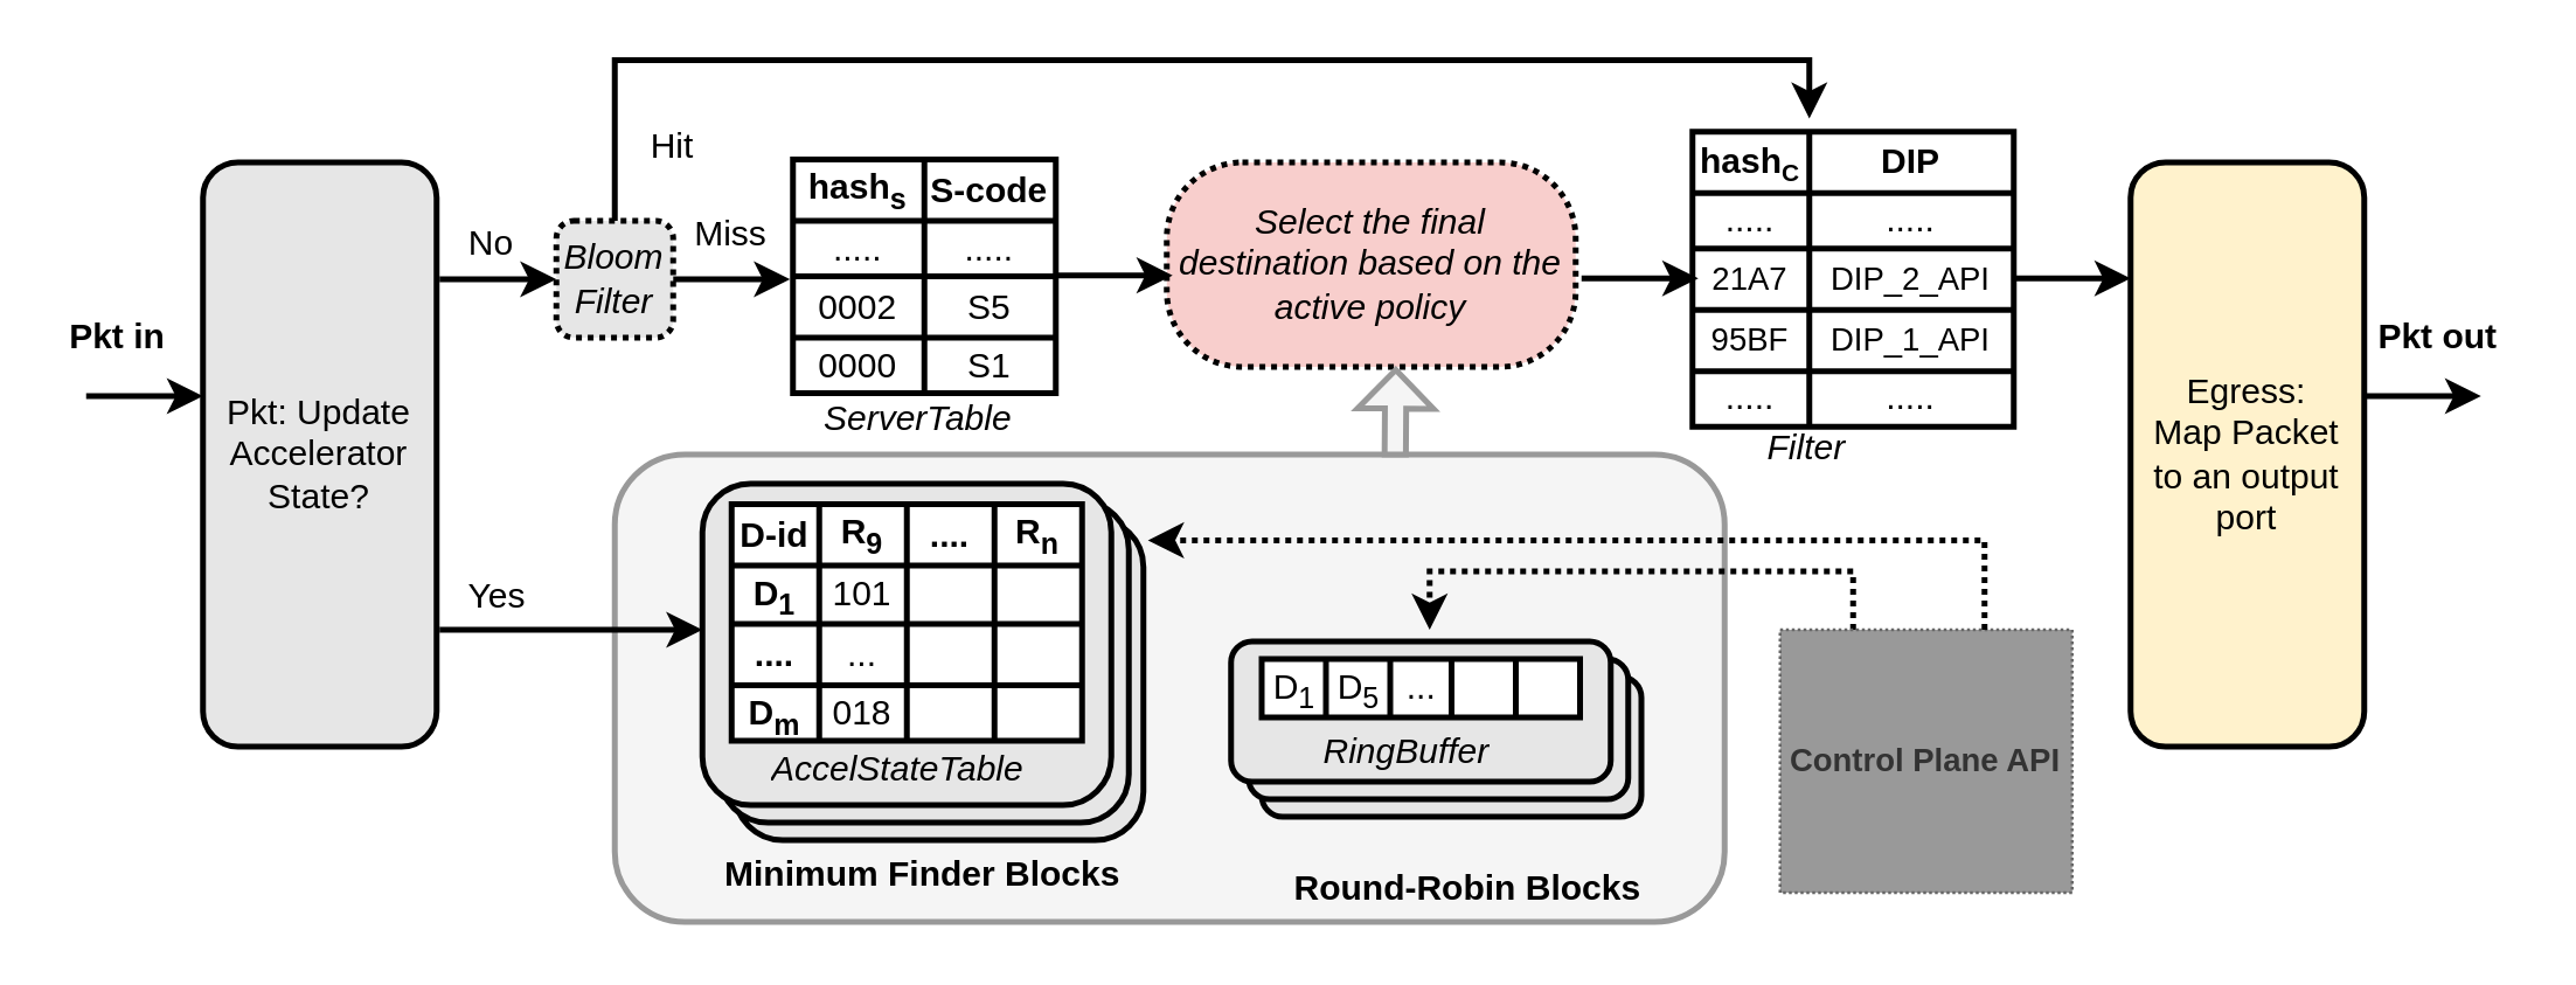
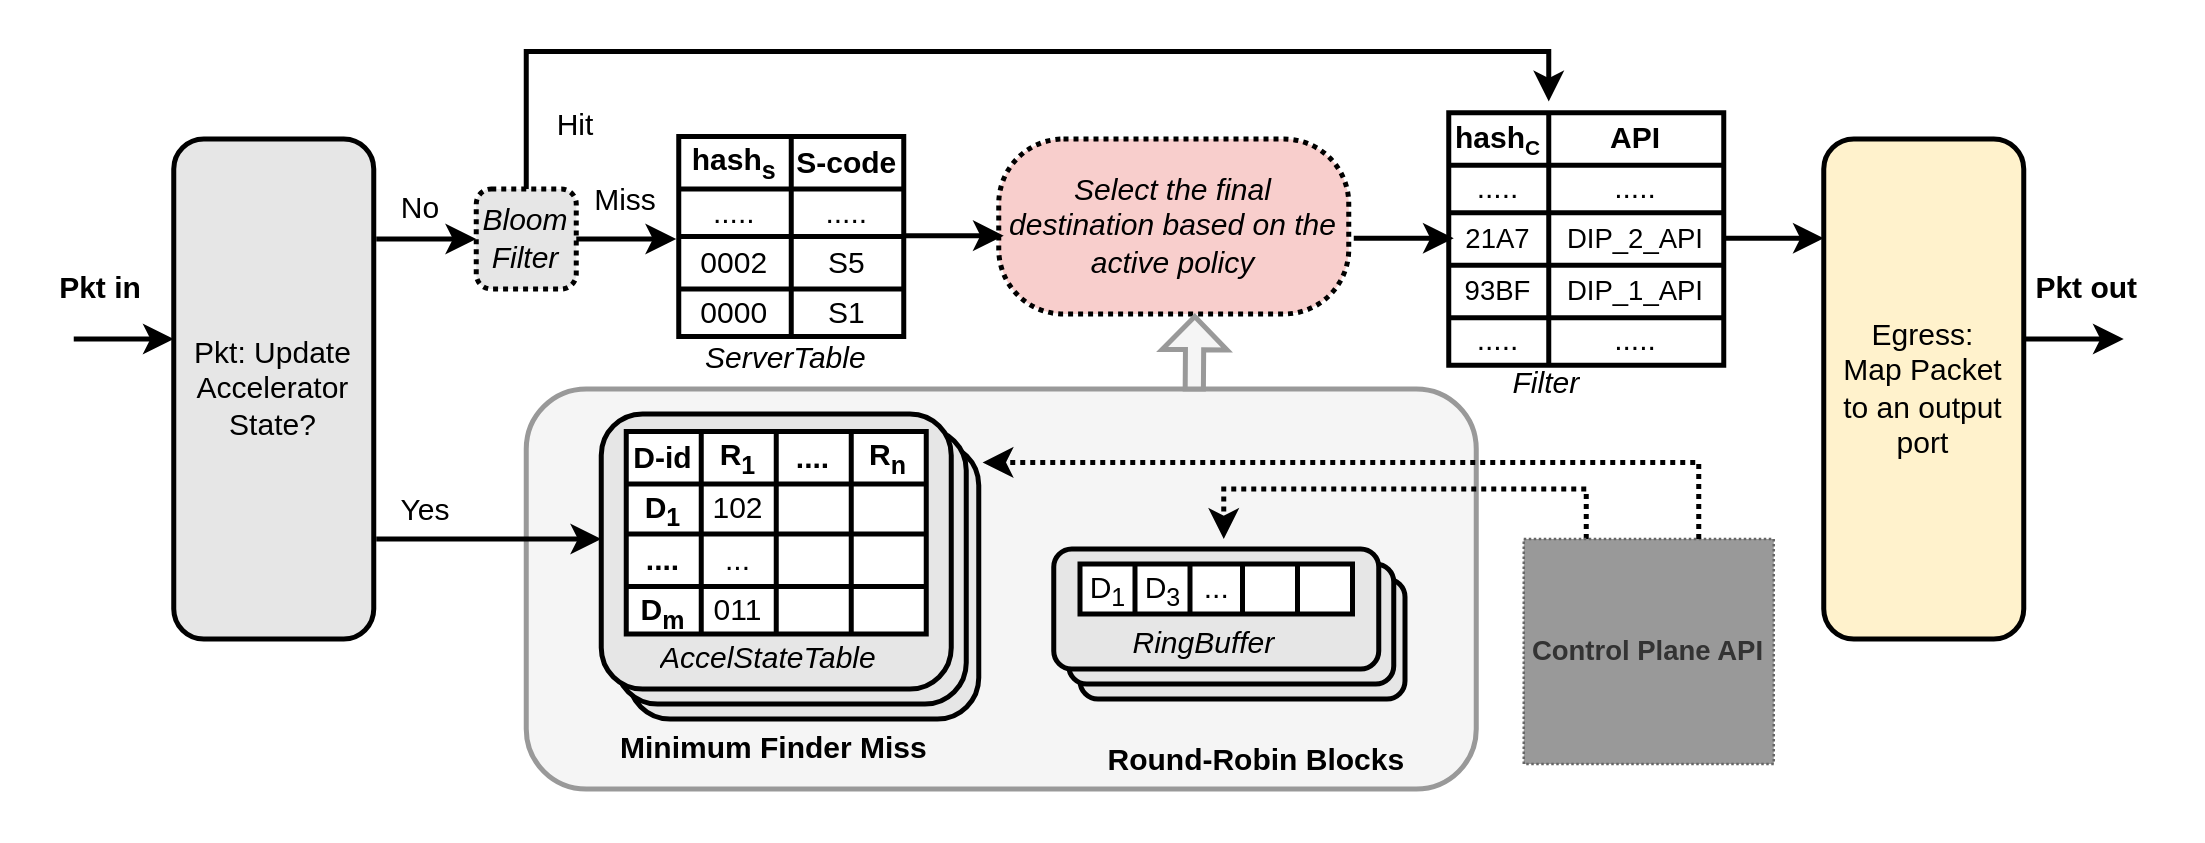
- <mxCell id="72" value="&lt;b&gt;DIP&lt;/b&gt;" style="shape=partialRectangle;html=1;whiteSpace=wrap;connectable=0;fillColor=none;top=0;left=0;bottom=0;right=0;overflow=hidden;" parent="70" vertex="1"><mxGeometry x="40" width="70" height="21" as="geometry"><mxRectangle width="70" height="21" as="alternateBounds" /></mxGeometry></mxCell>
+ <mxCell id="72" value="&lt;b&gt;API&lt;/b&gt;" style="shape=partialRectangle;html=1;whiteSpace=wrap;connectable=0;fillColor=none;top=0;left=0;bottom=0;right=0;overflow=hidden;" parent="70" vertex="1"><mxGeometry x="40" width="70" height="21" as="geometry"><mxRectangle width="70" height="21" as="alternateBounds" /></mxGeometry></mxCell>
- <mxCell id="80" value="&lt;font style=&quot;font-size: 11px;&quot;&gt;95BF&lt;/font&gt;" style="shape=partialRectangle;html=1;whiteSpace=wrap;connectable=0;fillColor=none;top=0;left=0;bottom=0;right=0;overflow=hidden;" parent="79" vertex="1"><mxGeometry width="40" height="21" as="geometry"><mxRectangle width="40" height="21" as="alternateBounds" /></mxGeometry></mxCell>
+ <mxCell id="80" value="&lt;font style=&quot;font-size: 11px;&quot;&gt;93BF&lt;/font&gt;" style="shape=partialRectangle;html=1;whiteSpace=wrap;connectable=0;fillColor=none;top=0;left=0;bottom=0;right=0;overflow=hidden;" parent="79" vertex="1"><mxGeometry width="40" height="21" as="geometry"><mxRectangle width="40" height="21" as="alternateBounds" /></mxGeometry></mxCell>
- <mxCell id="32" value="&lt;b&gt;R&lt;sub&gt;9&lt;/sub&gt;&lt;/b&gt;" style="shape=partialRectangle;html=1;whiteSpace=wrap;connectable=1;fillColor=none;top=0;left=0;bottom=0;right=0;overflow=hidden;strokeWidth=2;movable=1;resizable=1;rotatable=1;deletable=1;editable=1;" parent="30" vertex="1"><mxGeometry x="30" width="30" height="21" as="geometry"><mxRectangle width="30" height="21" as="alternateBounds" /></mxGeometry></mxCell>
+ <mxCell id="32" value="&lt;b&gt;R&lt;sub&gt;1&lt;/sub&gt;&lt;/b&gt;" style="shape=partialRectangle;html=1;whiteSpace=wrap;connectable=1;fillColor=none;top=0;left=0;bottom=0;right=0;overflow=hidden;strokeWidth=2;movable=1;resizable=1;rotatable=1;deletable=1;editable=1;" parent="30" vertex="1"><mxGeometry x="30" width="30" height="21" as="geometry"><mxRectangle width="30" height="21" as="alternateBounds" /></mxGeometry></mxCell>
- <mxCell id="37" value="101" style="shape=partialRectangle;html=1;whiteSpace=wrap;connectable=1;fillColor=none;top=0;left=0;bottom=0;right=0;overflow=hidden;strokeWidth=2;movable=1;resizable=1;rotatable=1;deletable=1;editable=1;" parent="35" vertex="1"><mxGeometry x="30" width="30" height="20" as="geometry"><mxRectangle width="30" height="20" as="alternateBounds" /></mxGeometry></mxCell>
+ <mxCell id="37" value="102" style="shape=partialRectangle;html=1;whiteSpace=wrap;connectable=1;fillColor=none;top=0;left=0;bottom=0;right=0;overflow=hidden;strokeWidth=2;movable=1;resizable=1;rotatable=1;deletable=1;editable=1;" parent="35" vertex="1"><mxGeometry x="30" width="30" height="20" as="geometry"><mxRectangle width="30" height="20" as="alternateBounds" /></mxGeometry></mxCell>
- <mxCell id="61" value="D&lt;sub&gt;5&lt;/sub&gt;" style="shape=partialRectangle;html=1;whiteSpace=wrap;connectable=0;fillColor=none;top=0;left=0;bottom=0;right=0;overflow=hidden;strokeWidth=2;fontSize=12;" parent="59" vertex="1"><mxGeometry x="22" width="22" height="20" as="geometry"><mxRectangle width="22" height="20" as="alternateBounds" /></mxGeometry></mxCell>
+ <mxCell id="61" value="D&lt;sub&gt;3&lt;/sub&gt;" style="shape=partialRectangle;html=1;whiteSpace=wrap;connectable=0;fillColor=none;top=0;left=0;bottom=0;right=0;overflow=hidden;strokeWidth=2;fontSize=12;" parent="59" vertex="1"><mxGeometry x="22" width="22" height="20" as="geometry"><mxRectangle width="22" height="20" as="alternateBounds" /></mxGeometry></mxCell>
- <mxCell id="47" value="018" style="shape=partialRectangle;html=1;whiteSpace=wrap;connectable=1;fillColor=none;top=0;left=0;bottom=0;right=0;overflow=hidden;strokeWidth=2;movable=1;resizable=1;rotatable=1;deletable=1;editable=1;" parent="45" vertex="1"><mxGeometry x="30" width="30" height="19" as="geometry"><mxRectangle width="30" height="19" as="alternateBounds" /></mxGeometry></mxCell>
+ <mxCell id="47" value="011" style="shape=partialRectangle;html=1;whiteSpace=wrap;connectable=1;fillColor=none;top=0;left=0;bottom=0;right=0;overflow=hidden;strokeWidth=2;movable=1;resizable=1;rotatable=1;deletable=1;editable=1;" parent="45" vertex="1"><mxGeometry x="30" width="30" height="19" as="geometry"><mxRectangle width="30" height="19" as="alternateBounds" /></mxGeometry></mxCell>
- <mxCell id="52" value="&lt;b style=&quot;caret-color: rgb(0, 0, 0); color: rgb(0, 0, 0); font-family: Helvetica; font-size: 12px; font-style: normal; font-variant-caps: normal; letter-spacing: normal; text-align: center; text-indent: 0px; text-transform: none; word-spacing: 0px; -webkit-text-stroke-width: 0px; text-decoration: none;&quot;&gt;Minimum Finder Blocks&lt;/b&gt;" style="text;whiteSpace=wrap;html=1;fontSize=12;" parent="1" vertex="1"><mxGeometry x="246" y="285" width="140" height="20" as="geometry" /></mxCell>
+ <mxCell id="52" value="&lt;b style=&quot;caret-color: rgb(0, 0, 0); color: rgb(0, 0, 0); font-family: Helvetica; font-size: 12px; font-style: normal; font-variant-caps: normal; letter-spacing: normal; text-align: center; text-indent: 0px; text-transform: none; word-spacing: 0px; -webkit-text-stroke-width: 0px; text-decoration: none;&quot;&gt;Minimum Finder Miss&lt;/b&gt;" style="text;whiteSpace=wrap;html=1;fontSize=12;" parent="1" vertex="1"><mxGeometry x="246" y="285" width="140" height="20" as="geometry" /></mxCell>
